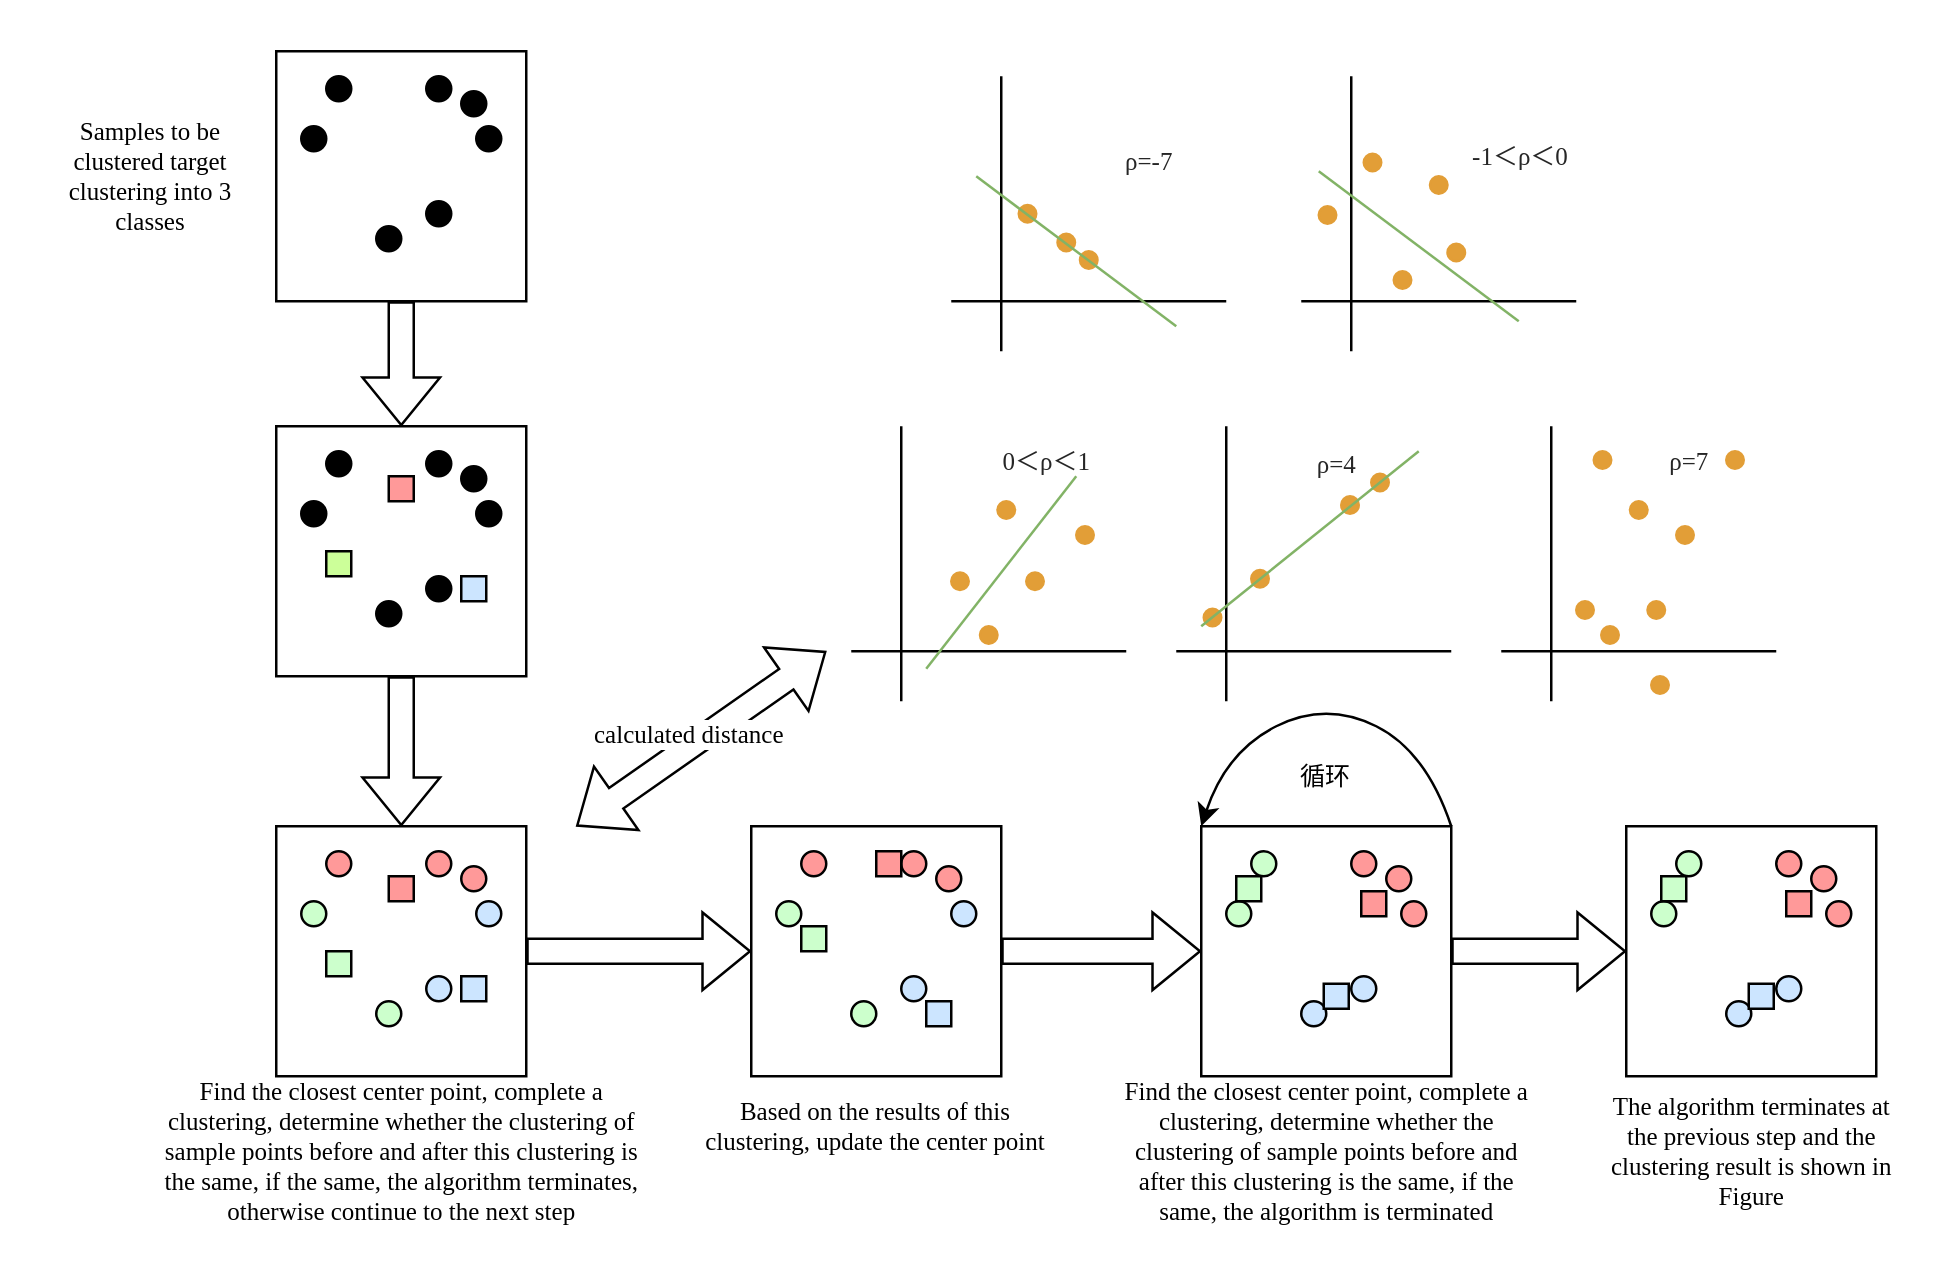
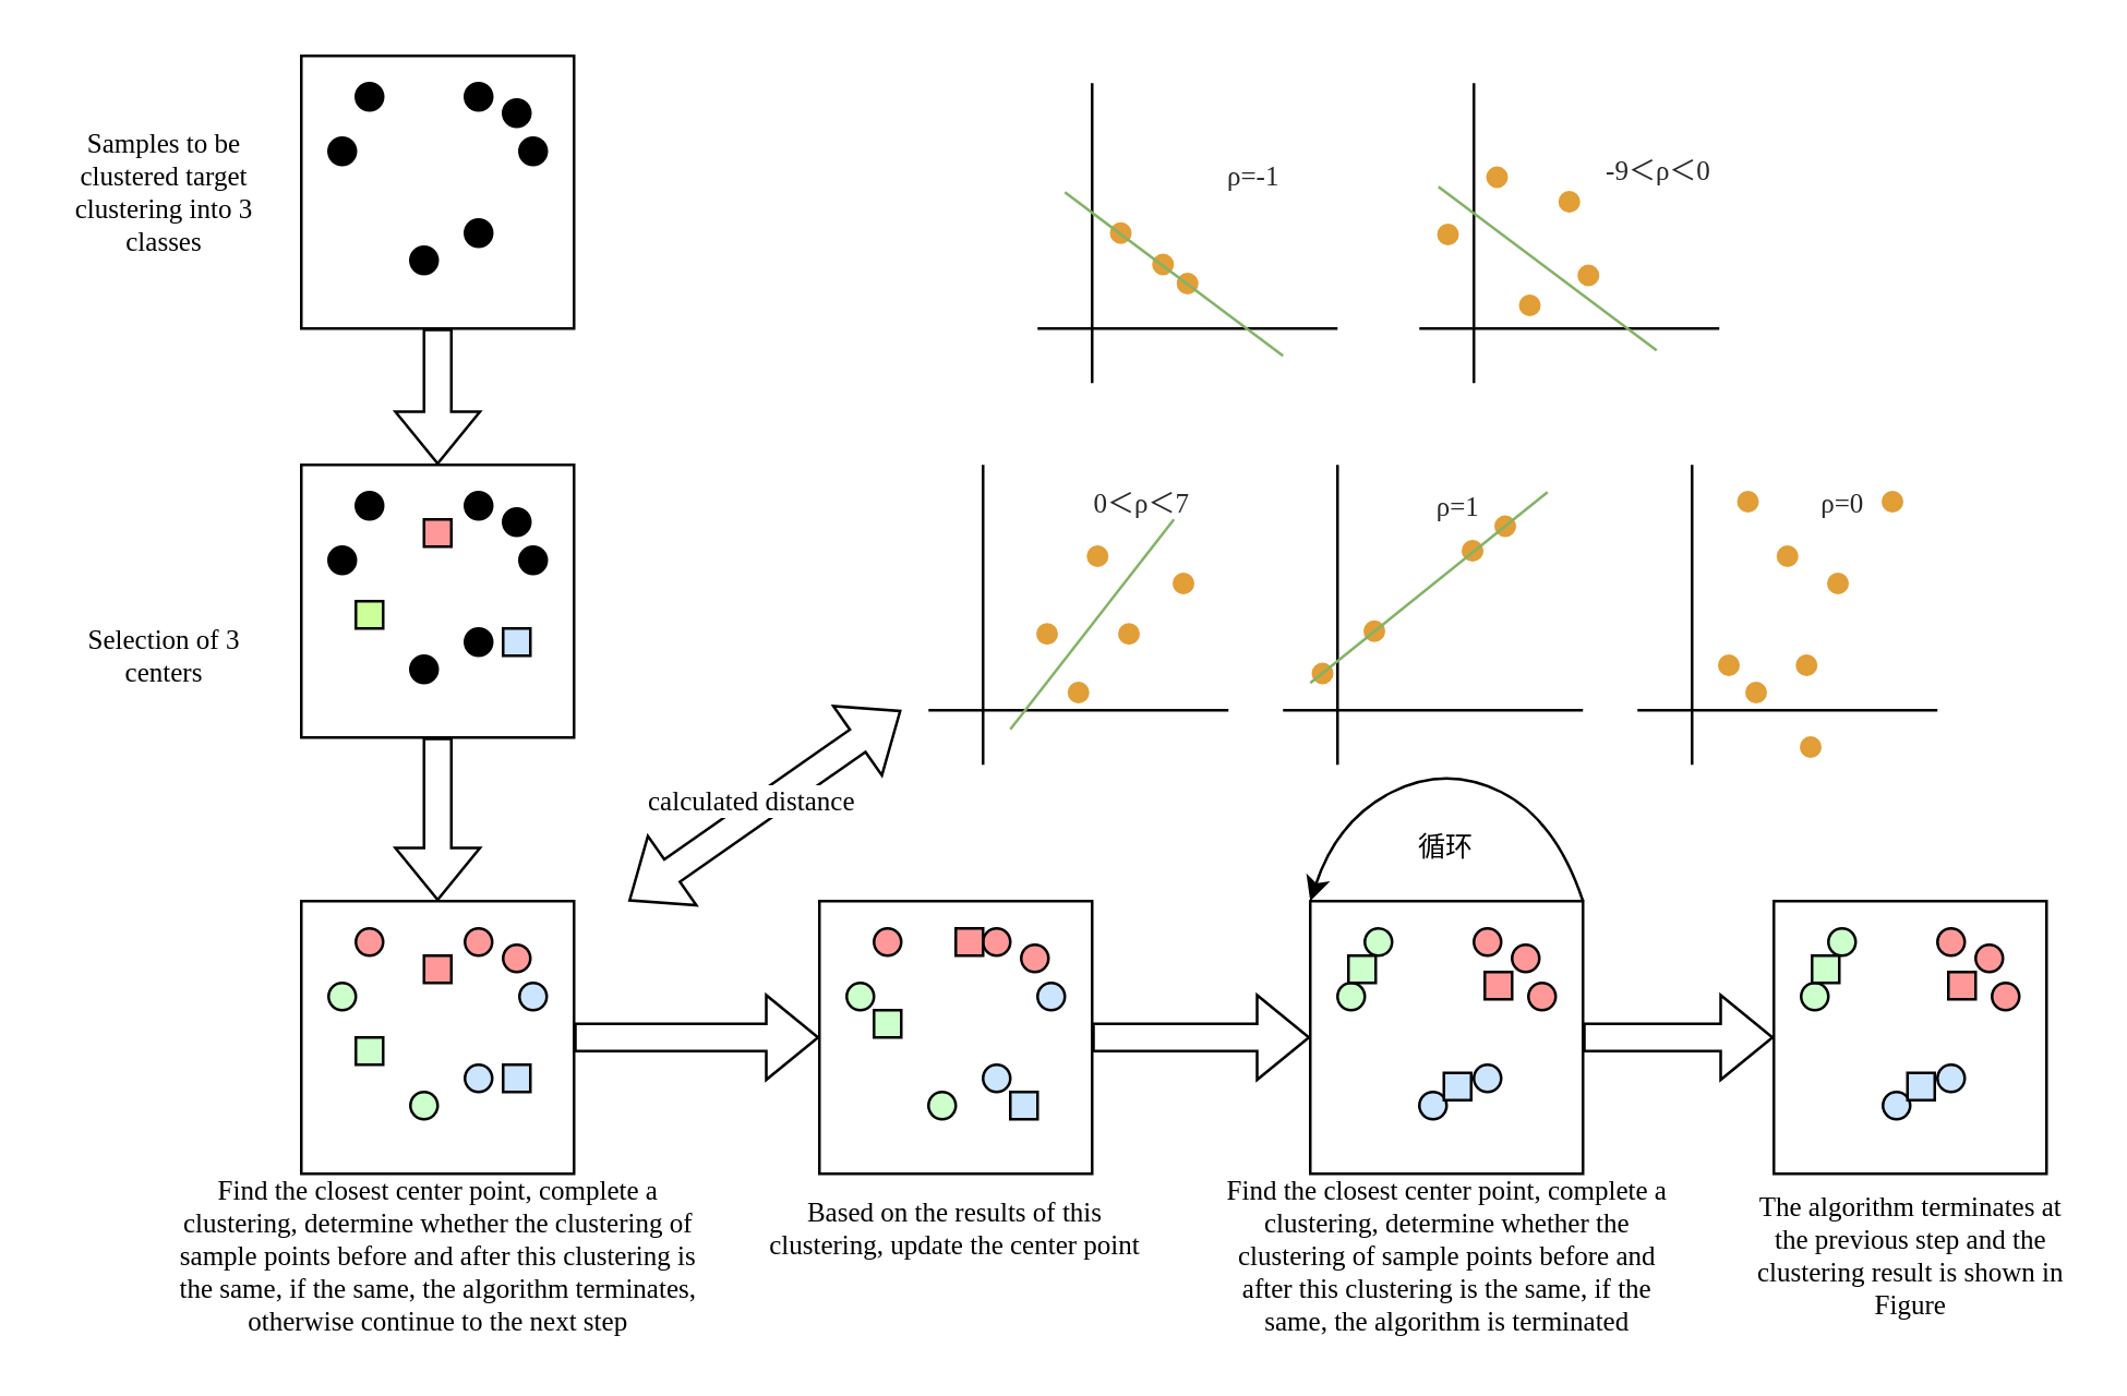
- <mxCell id="128" value="&lt;span style=&quot;color: rgba(0, 0, 0, 0.85); text-align: start; background-color: rgb(255, 255, 255);&quot;&gt;&lt;font&gt;-1＜ρ＜0&lt;/font&gt;&lt;/span&gt;" style="rounded=0;whiteSpace=wrap;html=1;fillColor=none;strokeColor=none;fontFamily=Times New Roman;fontSize=10;" vertex="1" parent="119"><mxGeometry x="64.5" y="27.5" width="45.5" height="8.5" as="geometry" /></mxCell>
+ <mxCell id="128" value="&lt;span style=&quot;color: rgba(0, 0, 0, 0.85); text-align: start; background-color: rgb(255, 255, 255);&quot;&gt;&lt;font&gt;-9＜ρ＜0&lt;/font&gt;&lt;/span&gt;" style="rounded=0;whiteSpace=wrap;html=1;fillColor=none;strokeColor=none;fontFamily=Times New Roman;fontSize=10;" vertex="1" parent="119"><mxGeometry x="64.5" y="27.5" width="45.5" height="8.5" as="geometry" /></mxCell>
- <mxCell id="118" value="&lt;span style=&quot;color: rgba(0, 0, 0, 0.85); text-align: start; background-color: rgb(255, 255, 255);&quot;&gt;&lt;font&gt;ρ=-7&lt;/font&gt;&lt;/span&gt;" style="rounded=0;whiteSpace=wrap;html=1;fillColor=none;strokeColor=none;fontFamily=Times New Roman;fontSize=10;" vertex="1" parent="112"><mxGeometry x="70" y="30" width="18.5" height="8.5" as="geometry" /></mxCell>
+ <mxCell id="118" value="&lt;span style=&quot;color: rgba(0, 0, 0, 0.85); text-align: start; background-color: rgb(255, 255, 255);&quot;&gt;&lt;font&gt;ρ=-1&lt;/font&gt;&lt;/span&gt;" style="rounded=0;whiteSpace=wrap;html=1;fillColor=none;strokeColor=none;fontFamily=Times New Roman;fontSize=10;" vertex="1" parent="112"><mxGeometry x="70" y="30" width="18.5" height="8.5" as="geometry" /></mxCell>
- <mxCell id="92" value="&lt;span style=&quot;color: rgba(0, 0, 0, 0.85); text-align: start; background-color: rgb(255, 255, 255);&quot;&gt;&lt;font&gt;0＜ρ＜1&lt;/font&gt;&lt;/span&gt;" style="rounded=0;whiteSpace=wrap;html=1;fillColor=none;strokeColor=none;fontFamily=Times New Roman;fontSize=10;" vertex="1" parent="83"><mxGeometry x="58.5" y="10" width="38.5" height="8.5" as="geometry" /></mxCell>
+ <mxCell id="92" value="&lt;span style=&quot;color: rgba(0, 0, 0, 0.85); text-align: start; background-color: rgb(255, 255, 255);&quot;&gt;&lt;font&gt;0＜ρ＜7&lt;/font&gt;&lt;/span&gt;" style="rounded=0;whiteSpace=wrap;html=1;fillColor=none;strokeColor=none;fontFamily=Times New Roman;fontSize=10;" vertex="1" parent="83"><mxGeometry x="58.5" y="10" width="38.5" height="8.5" as="geometry" /></mxCell>
- <mxCell id="111" value="&lt;span style=&quot;color: rgba(0, 0, 0, 0.85); text-align: start; background-color: rgb(255, 255, 255);&quot;&gt;&lt;font&gt;ρ=7&lt;/font&gt;&lt;/span&gt;" style="rounded=0;whiteSpace=wrap;html=1;fillColor=none;strokeColor=none;fontFamily=Times New Roman;fontSize=10;" vertex="1" parent="102"><mxGeometry x="65.5" y="9.25" width="18.5" height="8.5" as="geometry" /></mxCell>
+ <mxCell id="111" value="&lt;span style=&quot;color: rgba(0, 0, 0, 0.85); text-align: start; background-color: rgb(255, 255, 255);&quot;&gt;&lt;font&gt;ρ=0&lt;/font&gt;&lt;/span&gt;" style="rounded=0;whiteSpace=wrap;html=1;fillColor=none;strokeColor=none;fontFamily=Times New Roman;fontSize=10;" vertex="1" parent="102"><mxGeometry x="65.5" y="9.25" width="18.5" height="8.5" as="geometry" /></mxCell>
- <mxCell id="101" value="&lt;span style=&quot;color: rgba(0, 0, 0, 0.85); text-align: start; background-color: rgb(255, 255, 255);&quot;&gt;&lt;font&gt;ρ=4&lt;/font&gt;&lt;/span&gt;" style="rounded=0;whiteSpace=wrap;html=1;fillColor=none;strokeColor=none;fontFamily=Times New Roman;fontSize=10;" vertex="1" parent="93"><mxGeometry x="54.5" y="10.5" width="18.5" height="8.5" as="geometry" /></mxCell>
+ <mxCell id="101" value="&lt;span style=&quot;color: rgba(0, 0, 0, 0.85); text-align: start; background-color: rgb(255, 255, 255);&quot;&gt;&lt;font&gt;ρ=1&lt;/font&gt;&lt;/span&gt;" style="rounded=0;whiteSpace=wrap;html=1;fillColor=none;strokeColor=none;fontFamily=Times New Roman;fontSize=10;" vertex="1" parent="93"><mxGeometry x="54.5" y="10.5" width="18.5" height="8.5" as="geometry" /></mxCell>
+ <mxCell id="78" value="&lt;p&gt;Selection of 3 centers&lt;/p&gt;" style="rounded=0;whiteSpace=wrap;html=1;fillColor=none;strokeColor=none;fontFamily=Times New Roman;fontSize=10;" vertex="1" parent="1"><mxGeometry x="25" y="210" width="70" height="60" as="geometry" /></mxCell>
